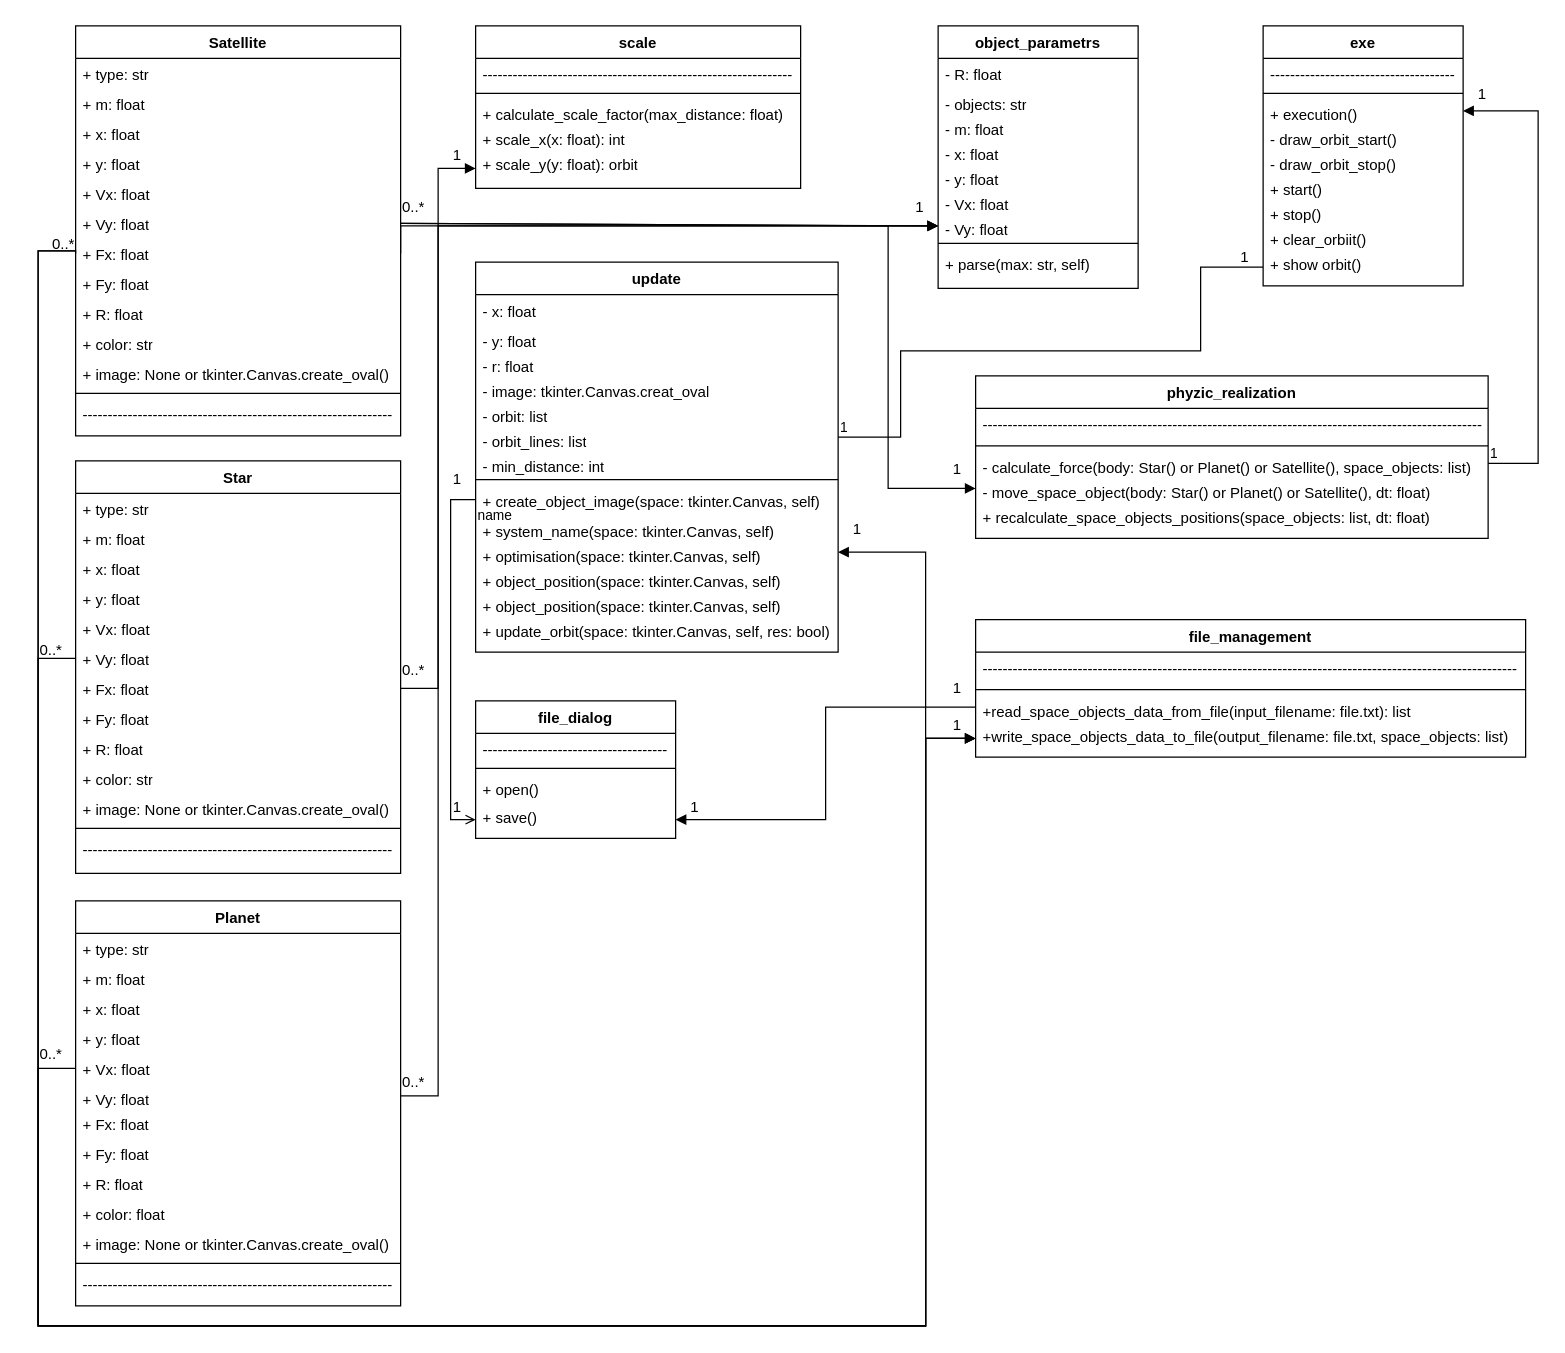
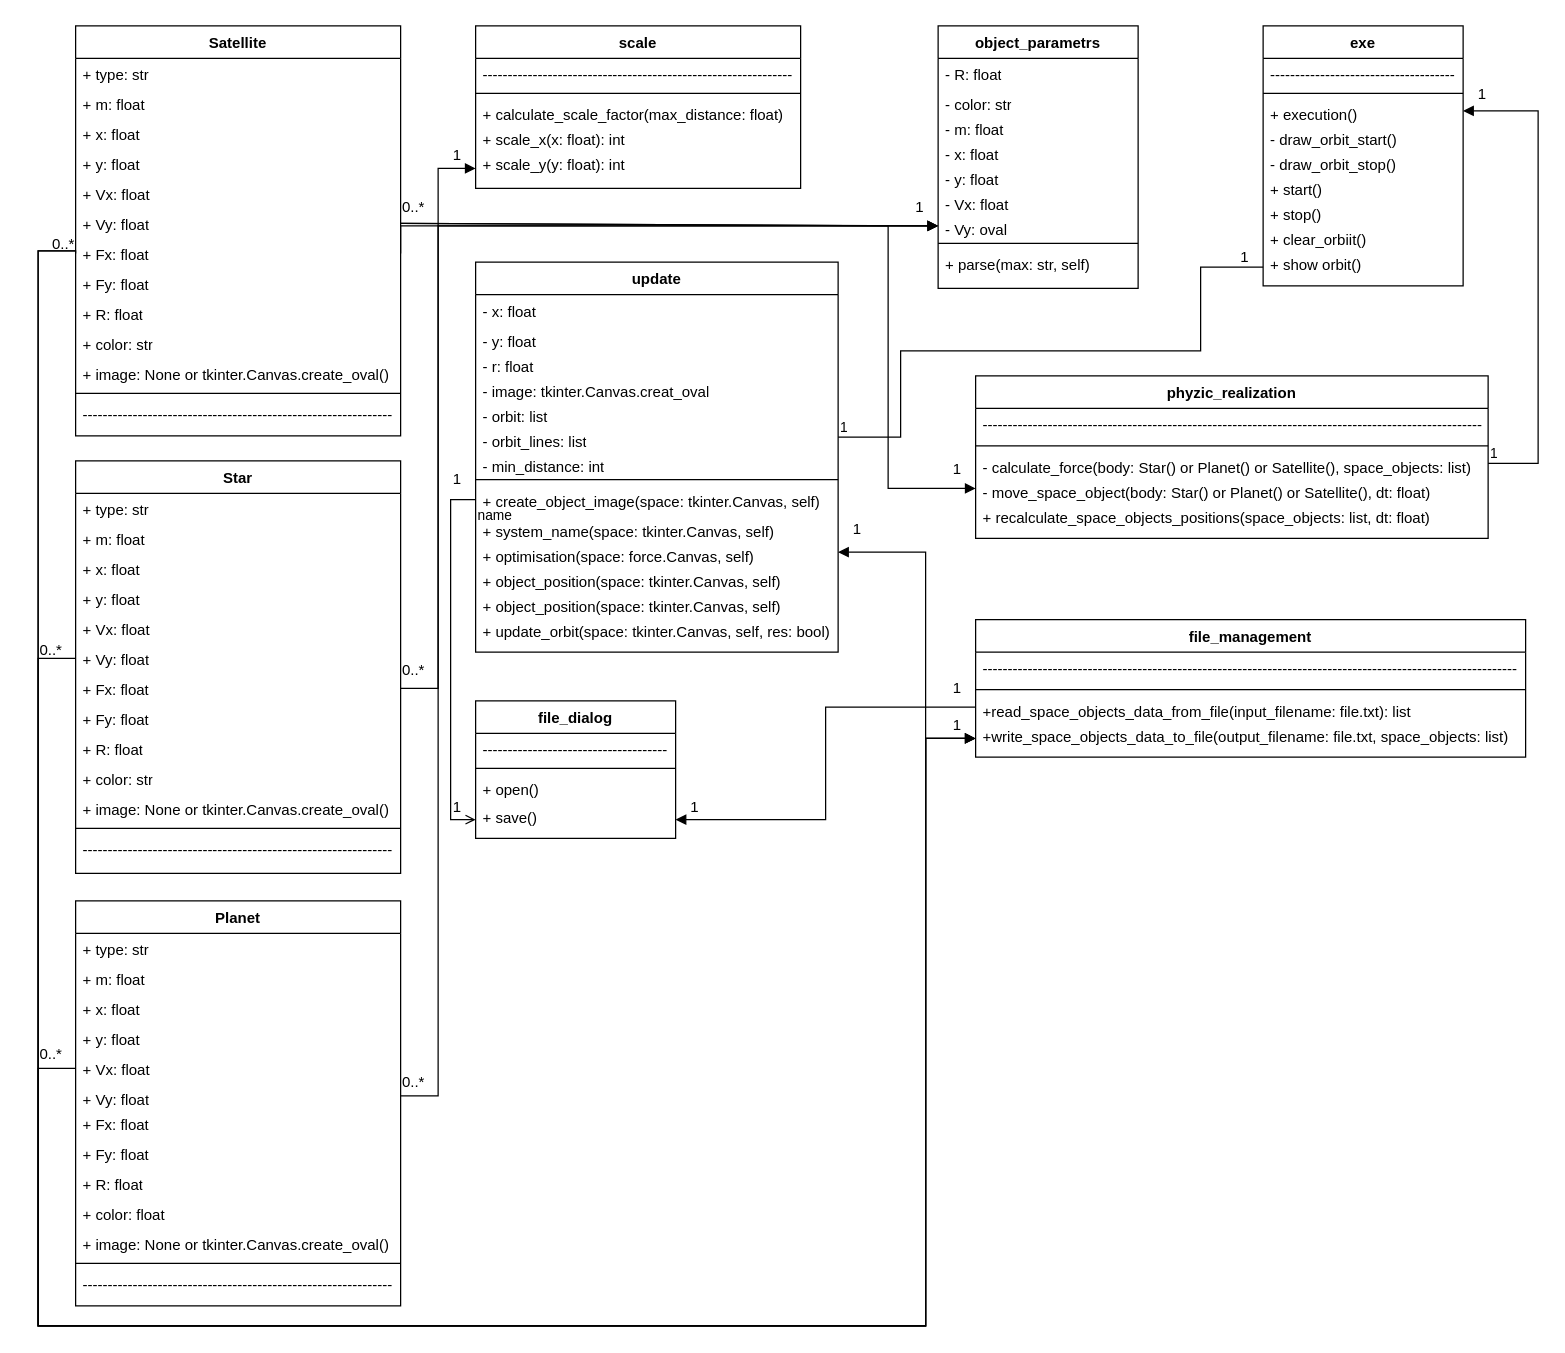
- <mxCell id="60" value="- objects: str" style="text;strokeColor=none;fillColor=none;align=left;verticalAlign=top;spacingLeft=4;spacingRight=4;overflow=hidden;rotatable=0;points=[[0,0.5],[1,0.5]];portConstraint=eastwest;whiteSpace=wrap;html=1;" vertex="1" parent="58"><mxGeometry y="50" width="160" height="20" as="geometry" /></mxCell>
+ <mxCell id="60" value="- color: str" style="text;strokeColor=none;fillColor=none;align=left;verticalAlign=top;spacingLeft=4;spacingRight=4;overflow=hidden;rotatable=0;points=[[0,0.5],[1,0.5]];portConstraint=eastwest;whiteSpace=wrap;html=1;" vertex="1" parent="58"><mxGeometry y="50" width="160" height="20" as="geometry" /></mxCell>
- <mxCell id="42" value="+ scale_y(y: float): orbit" style="text;strokeColor=none;fillColor=none;align=left;verticalAlign=top;spacingLeft=4;spacingRight=4;overflow=hidden;rotatable=0;points=[[0,0.5],[1,0.5]];portConstraint=eastwest;whiteSpace=wrap;html=1;" vertex="1" parent="37"><mxGeometry y="98" width="260" height="32" as="geometry" /></mxCell>
+ <mxCell id="42" value="+ scale_y(y: float): int" style="text;strokeColor=none;fillColor=none;align=left;verticalAlign=top;spacingLeft=4;spacingRight=4;overflow=hidden;rotatable=0;points=[[0,0.5],[1,0.5]];portConstraint=eastwest;whiteSpace=wrap;html=1;" vertex="1" parent="37"><mxGeometry y="98" width="260" height="32" as="geometry" /></mxCell>
- <mxCell id="65" value="- Vy: float" style="text;strokeColor=none;fillColor=none;align=left;verticalAlign=top;spacingLeft=4;spacingRight=4;overflow=hidden;rotatable=0;points=[[0,0.5],[1,0.5]];portConstraint=eastwest;whiteSpace=wrap;html=1;" vertex="1" parent="58"><mxGeometry y="150" width="160" height="20" as="geometry" /></mxCell>
+ <mxCell id="65" value="- Vy: oval" style="text;strokeColor=none;fillColor=none;align=left;verticalAlign=top;spacingLeft=4;spacingRight=4;overflow=hidden;rotatable=0;points=[[0,0.5],[1,0.5]];portConstraint=eastwest;whiteSpace=wrap;html=1;" vertex="1" parent="58"><mxGeometry y="150" width="160" height="20" as="geometry" /></mxCell>
- <mxCell id="54" value="+ optimisation(space: tkinter.Canvas, self)" style="text;strokeColor=none;fillColor=none;align=left;verticalAlign=top;spacingLeft=4;spacingRight=4;overflow=hidden;rotatable=0;points=[[0,0.5],[1,0.5]];portConstraint=eastwest;whiteSpace=wrap;html=1;" vertex="1" parent="43"><mxGeometry y="222" width="290" height="20" as="geometry" /></mxCell>
+ <mxCell id="54" value="+ optimisation(space: force.Canvas, self)" style="text;strokeColor=none;fillColor=none;align=left;verticalAlign=top;spacingLeft=4;spacingRight=4;overflow=hidden;rotatable=0;points=[[0,0.5],[1,0.5]];portConstraint=eastwest;whiteSpace=wrap;html=1;" vertex="1" parent="43"><mxGeometry y="222" width="290" height="20" as="geometry" /></mxCell>
